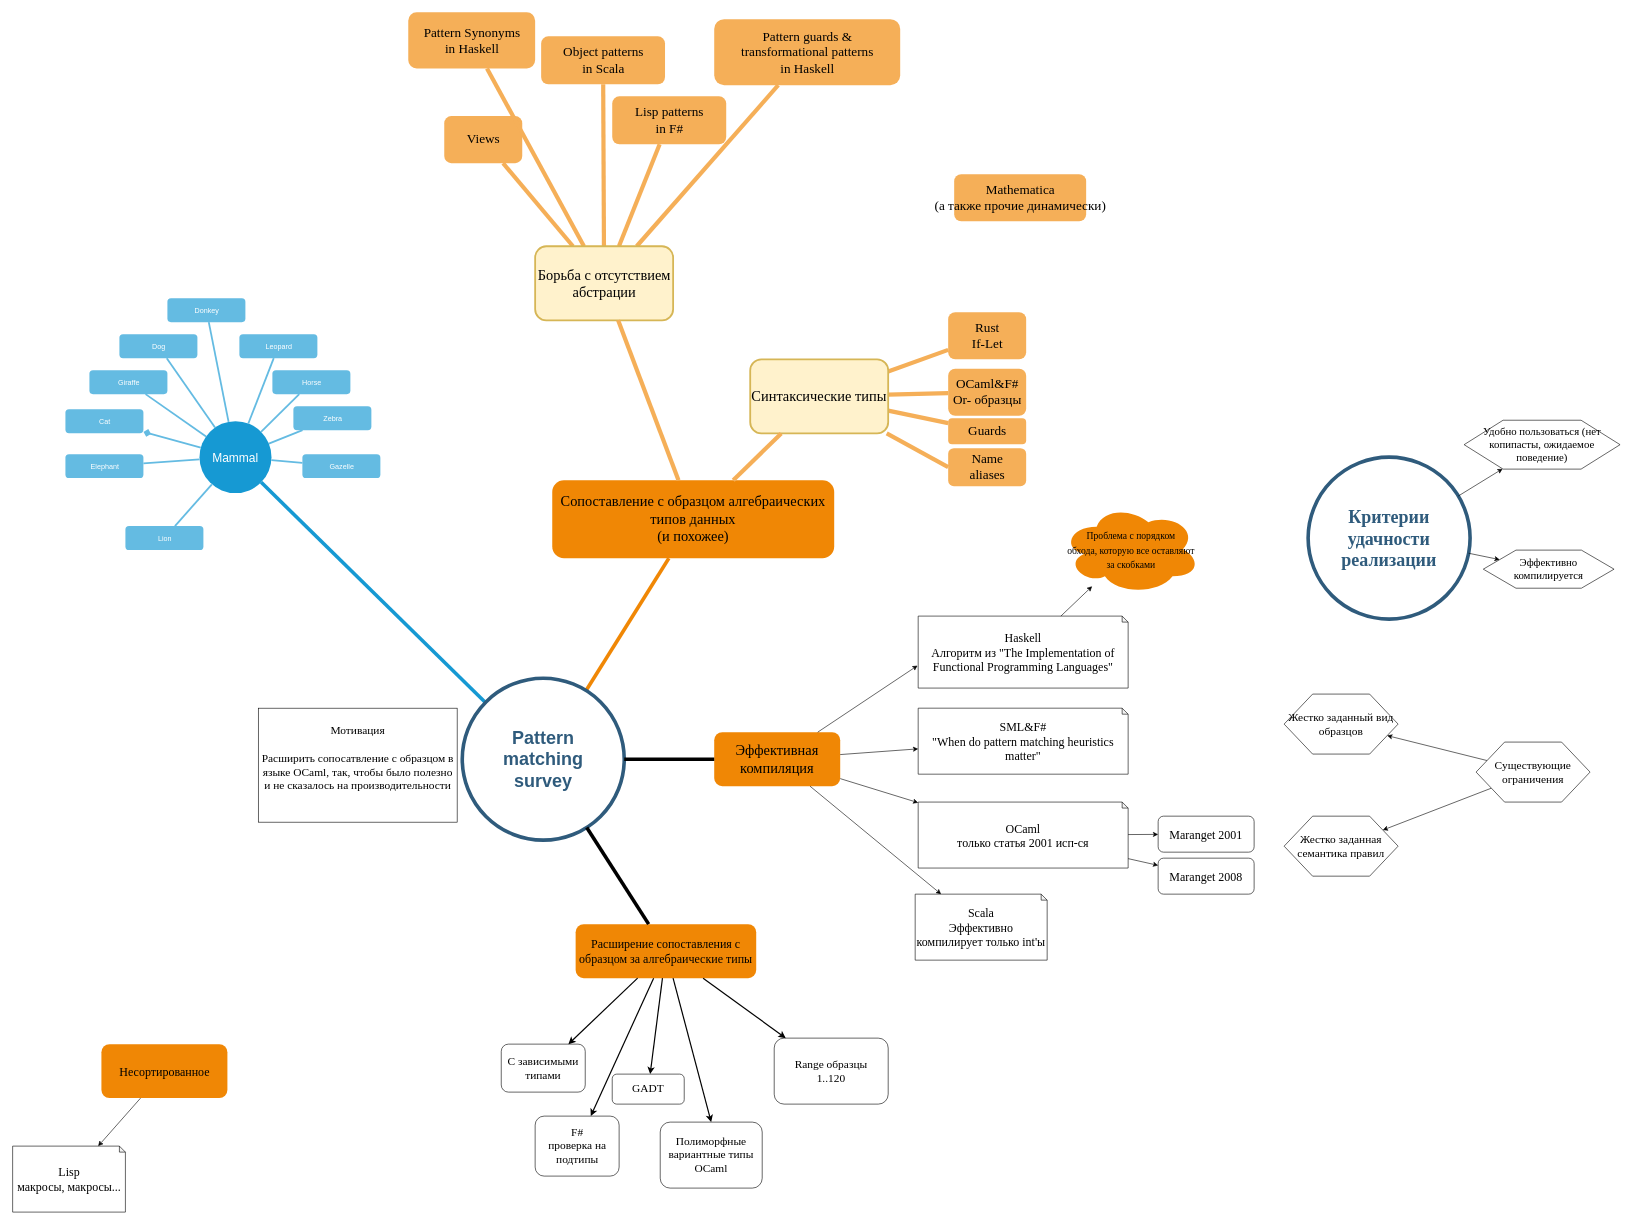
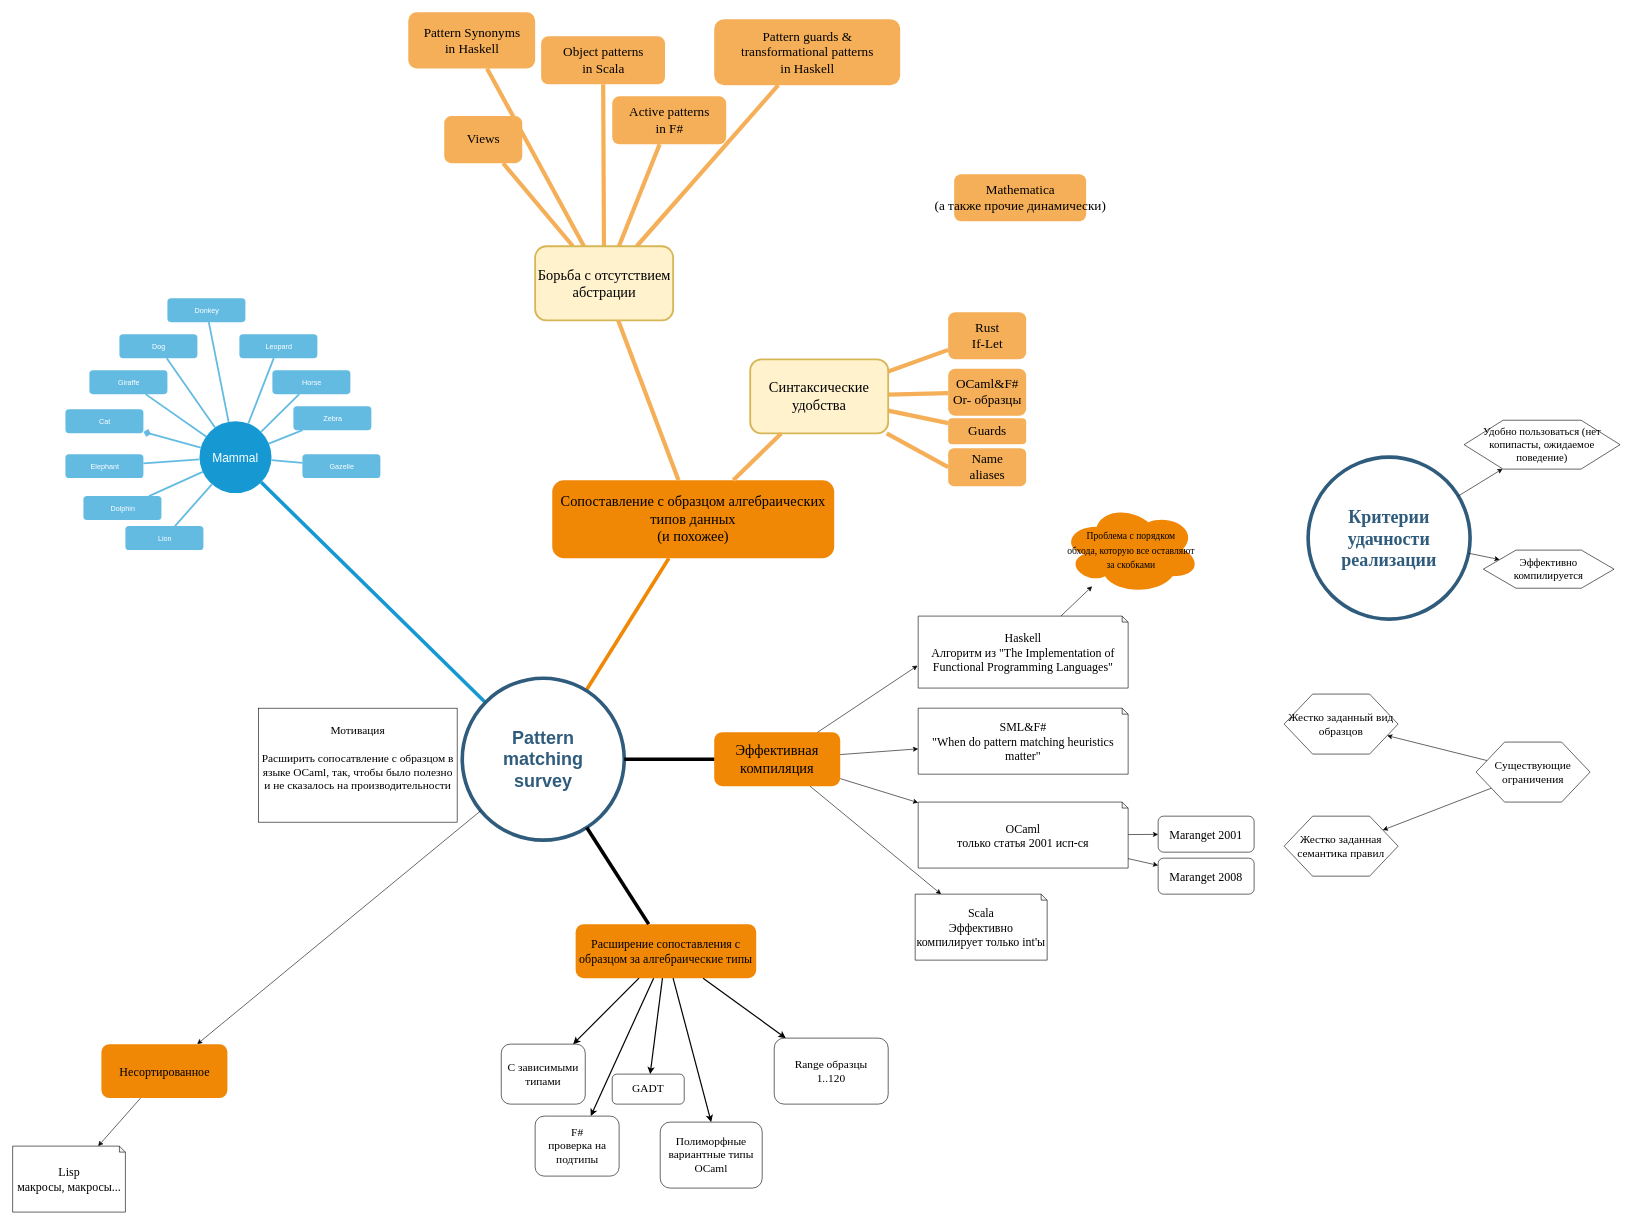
- <mxCell id="48" value="Lisp patterns &lt;br&gt;&lt;div&gt;in F#&lt;br&gt;&lt;/div&gt;" style="rounded=1;fillColor=#f5af58;strokeColor=none;strokeWidth=7;shadow=0;html=1;fontColor=#000000;fontSize=22;fontFamily=Comic Sans MS;" parent="1" vertex="1"><mxGeometry x="1020" y="160" width="190" height="80" as="geometry" /></mxCell>
+ <mxCell id="48" value="Active patterns &lt;br&gt;&lt;div&gt;in F#&lt;br&gt;&lt;/div&gt;" style="rounded=1;fillColor=#f5af58;strokeColor=none;strokeWidth=7;shadow=0;html=1;fontColor=#000000;fontSize=22;fontFamily=Comic Sans MS;" parent="1" vertex="1"><mxGeometry x="1020" y="160" width="190" height="80" as="geometry" /></mxCell>
- <mxCell id="89" value="Синтаксические типы" style="rounded=1;whiteSpace=wrap;html=1;shadow=0;fontFamily=Comic Sans MS;fontSize=24;align=center;strokeWidth=3;fillColor=#fff2cc;strokeColor=#d6b656;" vertex="1" parent="1"><mxGeometry x="1250" y="598.5" width="230" height="123.5" as="geometry" /></mxCell>
+ <mxCell id="89" value="Синтаксические удобства" style="rounded=1;whiteSpace=wrap;html=1;shadow=0;fontFamily=Comic Sans MS;fontSize=24;align=center;strokeWidth=3;fillColor=#fff2cc;strokeColor=#d6b656;" vertex="1" parent="1"><mxGeometry x="1250" y="598.5" width="230" height="123.5" as="geometry" /></mxCell>
+ <mxCell id="19" value="" style="edgeStyle=none;endArrow=none;strokeWidth=3;strokeColor=#64BBE2;html=1;" parent="1" source="2" target="4" edge="1"><mxGeometry x="-221.5" y="56.5" width="100" height="100" as="geometry"><mxPoint x="-431.5" y="566.5" as="sourcePoint" /><mxPoint x="-331.5" y="466.5" as="targetPoint" /></mxGeometry></mxCell>
+ <mxCell id="4" value="Dolphin" style="rounded=1;fillColor=#64BBE2;strokeColor=none;strokeWidth=3;shadow=0;html=1;fontColor=#FFFFFF;" parent="1" vertex="1"><mxGeometry x="138.5" y="826.5" width="130" height="40" as="geometry" /></mxCell>
+ <mxCell id="75" value="" style="endArrow=classic;html=1;fontFamily=Comic Sans MS;fontSize=20;" edge="1" parent="1" source="35" target="76"><mxGeometry width="50" height="50" relative="1" as="geometry"><mxPoint x="1410" y="1307.396" as="sourcePoint" /><mxPoint x="1540" y="1347.506" as="targetPoint" /></mxGeometry></mxCell>
- <mxCell id="82" value="C зависимыми&lt;br&gt;типами" style="rounded=1;whiteSpace=wrap;html=1;fontSize=19;fontColor=#000000;fontFamily=Comic Sans MS;" vertex="1" parent="1"><mxGeometry x="835" y="1740" width="140" height="80" as="geometry" /></mxCell>
+ <mxCell id="82" value="C зависимыми&lt;br&gt;типами" style="rounded=1;whiteSpace=wrap;html=1;fontSize=19;fontColor=#000000;fontFamily=Comic Sans MS;" vertex="1" parent="1"><mxGeometry x="835" y="1740" width="140" height="100" as="geometry" /></mxCell>
